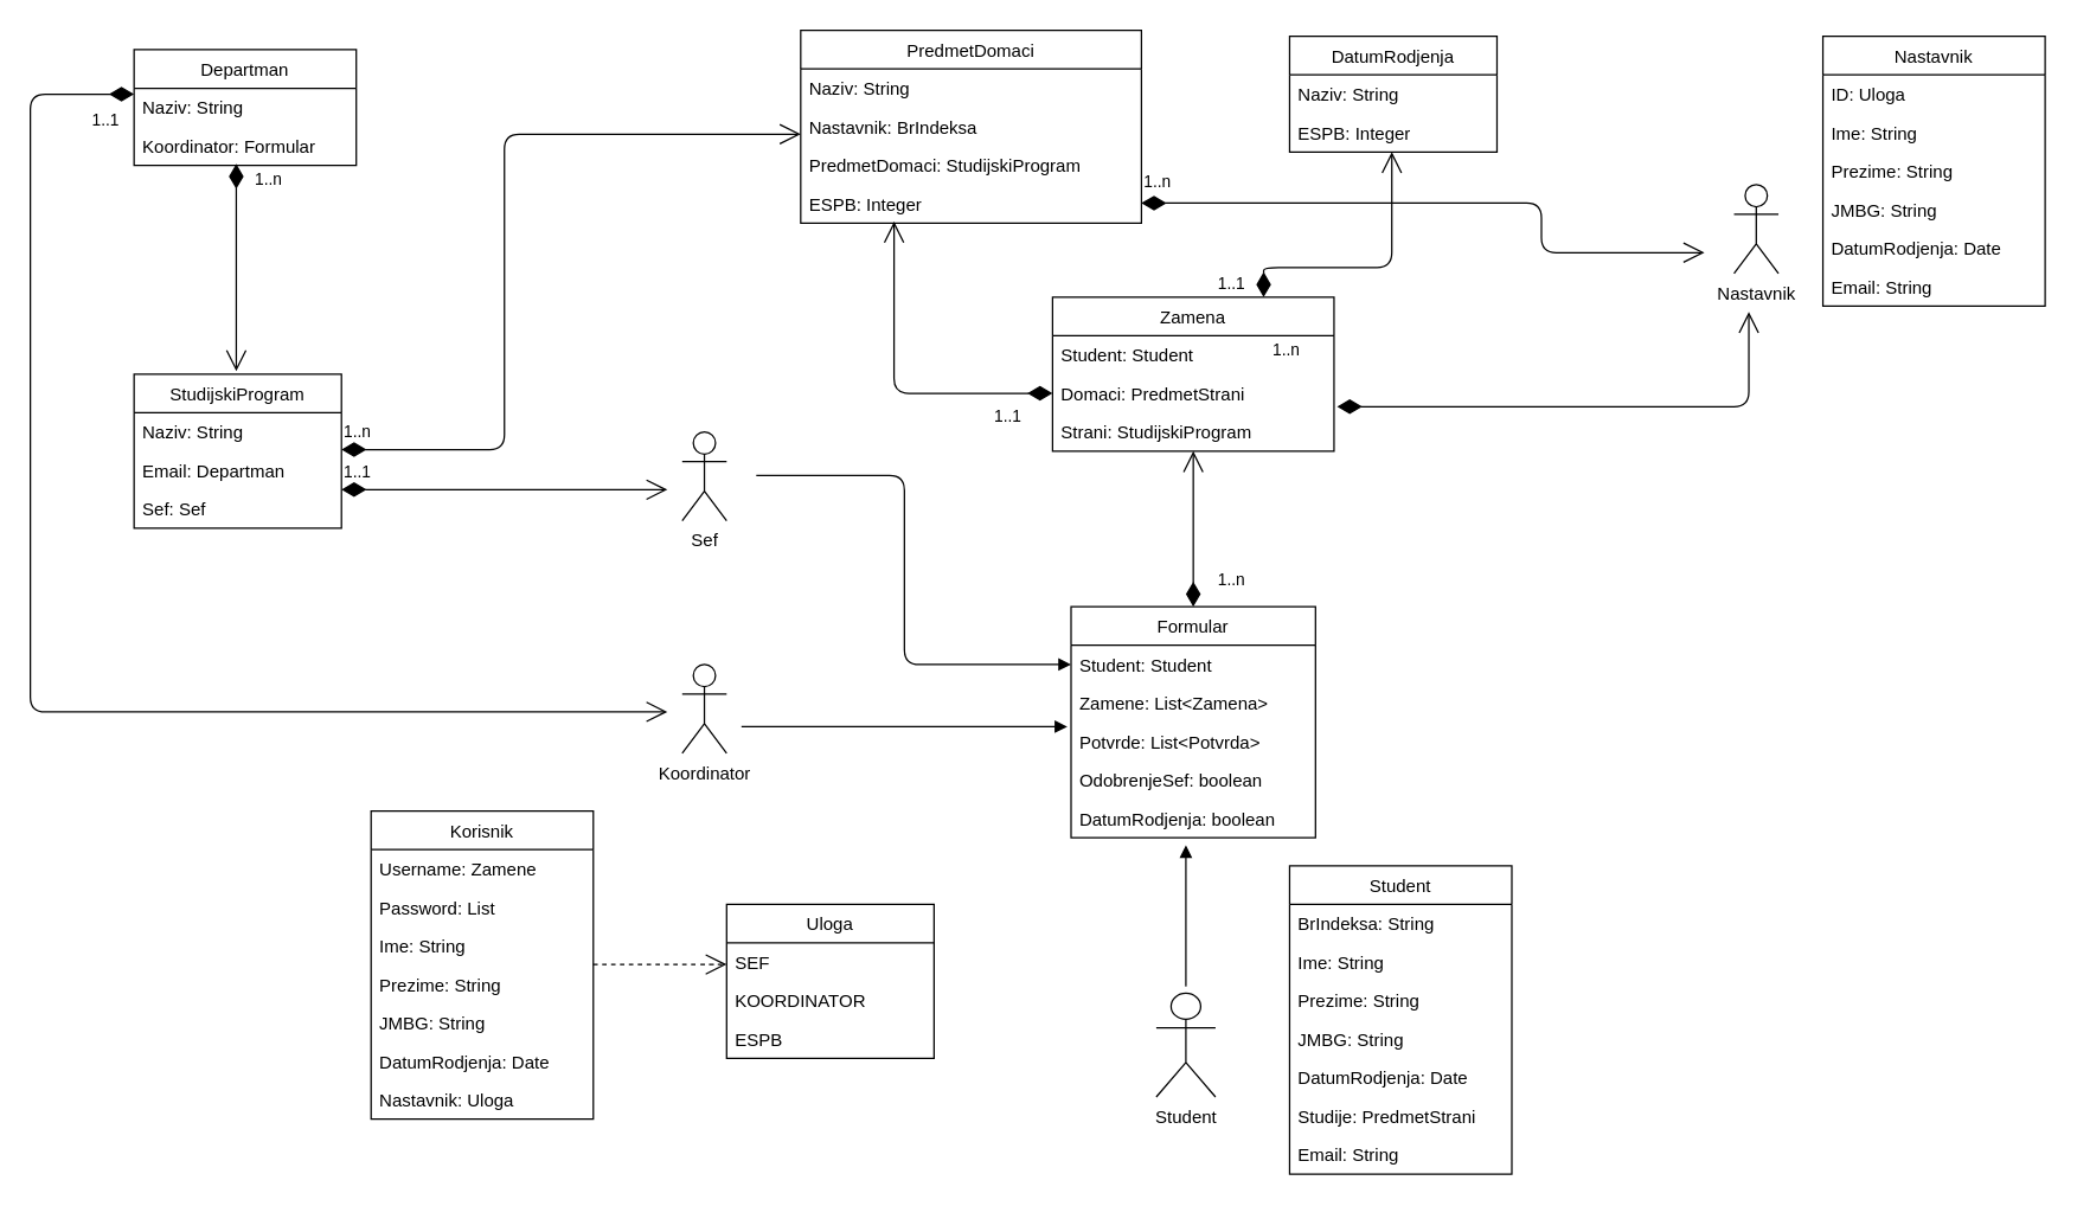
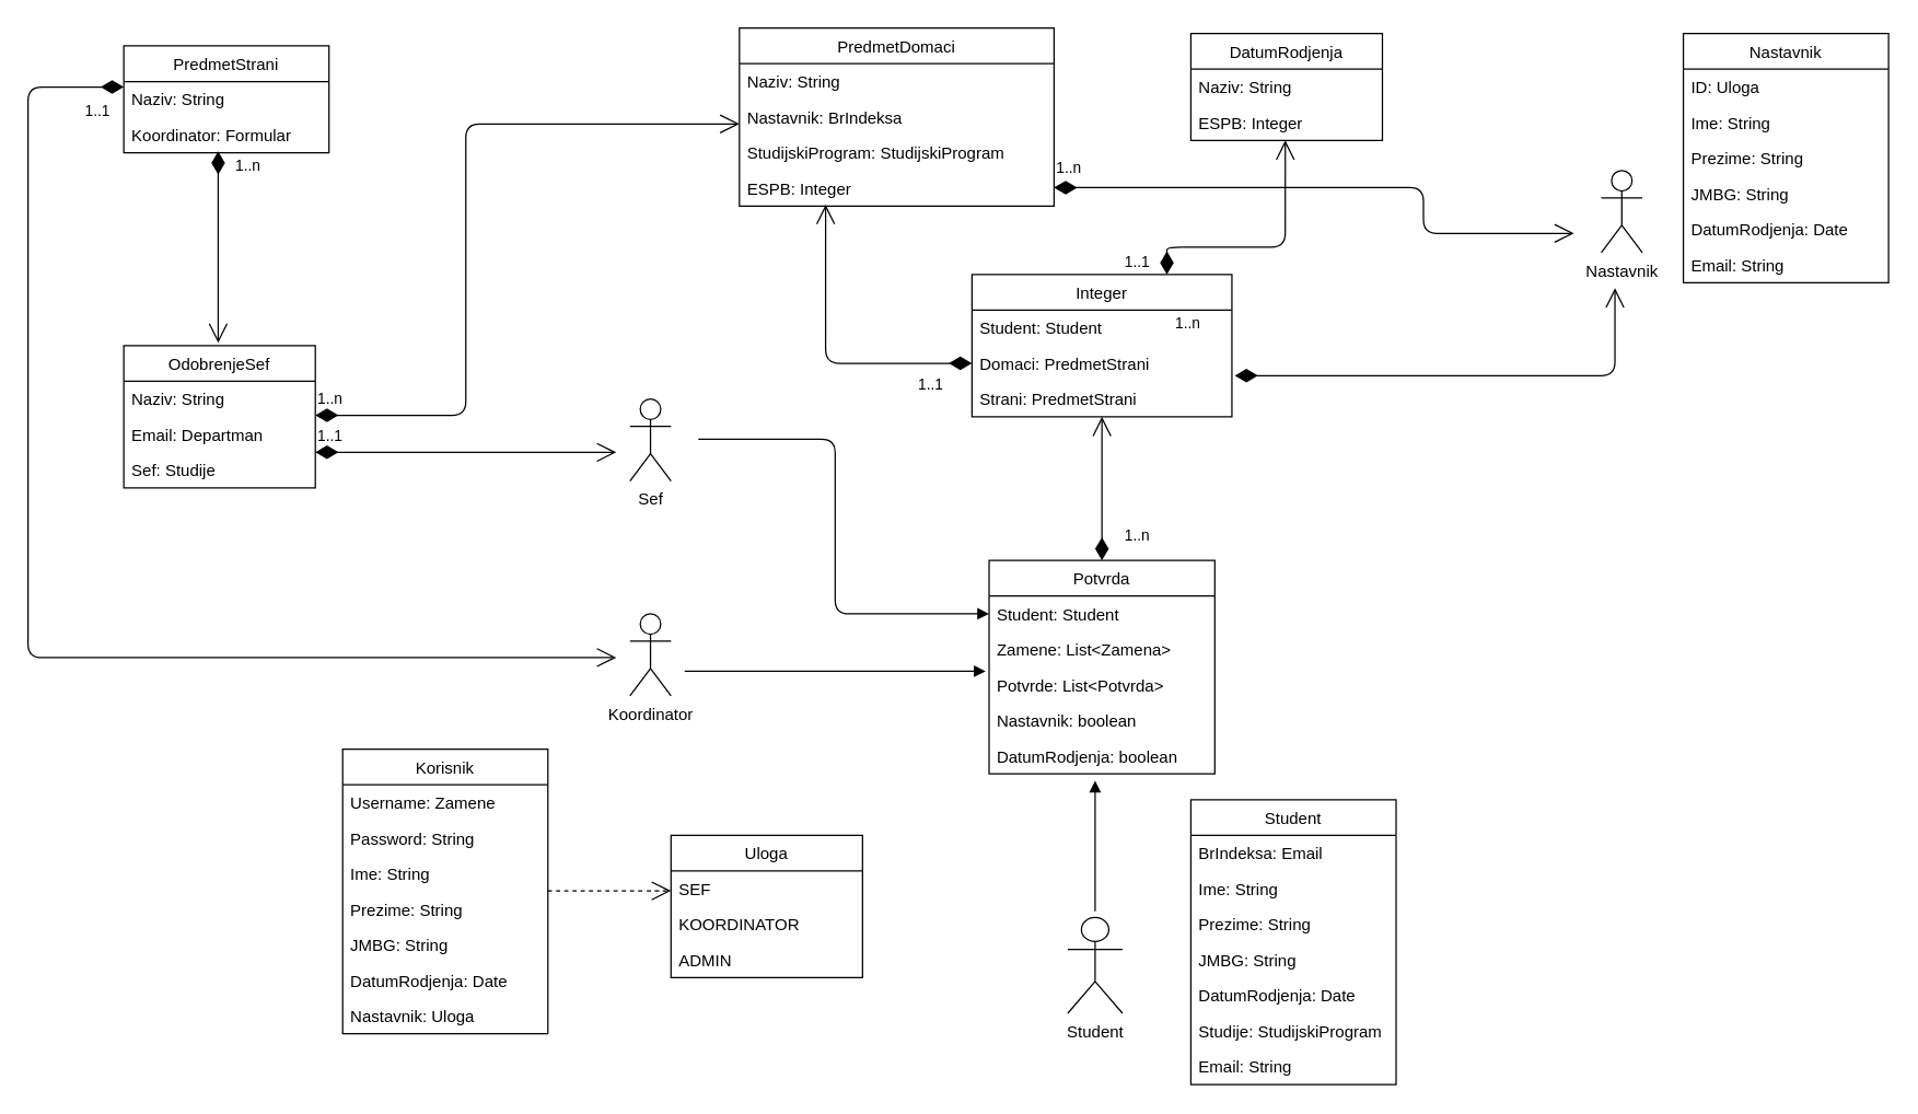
- <mxCell id="34" value="Departman" style="swimlane;fontStyle=0;childLayout=stackLayout;horizontal=1;startSize=26;fillColor=none;horizontalStack=0;resizeParent=1;resizeParentMax=0;resizeLast=0;collapsible=1;marginBottom=0;" parent="1" vertex="1"><mxGeometry x="90" y="33" width="150" height="78" as="geometry" /></mxCell>
+ <mxCell id="34" value="PredmetStrani" style="swimlane;fontStyle=0;childLayout=stackLayout;horizontal=1;startSize=26;fillColor=none;horizontalStack=0;resizeParent=1;resizeParentMax=0;resizeLast=0;collapsible=1;marginBottom=0;" parent="1" vertex="1"><mxGeometry x="90" y="33" width="150" height="78" as="geometry" /></mxCell>
- <mxCell id="17" value="PredmetDomaci: StudijskiProgram" style="text;strokeColor=none;fillColor=none;align=left;verticalAlign=top;spacingLeft=4;spacingRight=4;overflow=hidden;rotatable=0;points=[[0,0.5],[1,0.5]];portConstraint=eastwest;" parent="14" vertex="1"><mxGeometry y="78" width="230" height="26" as="geometry" /></mxCell>
+ <mxCell id="17" value="StudijskiProgram: StudijskiProgram" style="text;strokeColor=none;fillColor=none;align=left;verticalAlign=top;spacingLeft=4;spacingRight=4;overflow=hidden;rotatable=0;points=[[0,0.5],[1,0.5]];portConstraint=eastwest;" parent="14" vertex="1"><mxGeometry y="78" width="230" height="26" as="geometry" /></mxCell>
- <mxCell id="10" value="Zamena" style="swimlane;fontStyle=0;childLayout=stackLayout;horizontal=1;startSize=26;fillColor=none;horizontalStack=0;resizeParent=1;resizeParentMax=0;resizeLast=0;collapsible=1;marginBottom=0;" parent="1" vertex="1"><mxGeometry x="710" y="200" width="190" height="104" as="geometry" /></mxCell>
+ <mxCell id="10" value="Integer" style="swimlane;fontStyle=0;childLayout=stackLayout;horizontal=1;startSize=26;fillColor=none;horizontalStack=0;resizeParent=1;resizeParentMax=0;resizeLast=0;collapsible=1;marginBottom=0;" parent="1" vertex="1"><mxGeometry x="710" y="200" width="190" height="104" as="geometry" /></mxCell>
- <mxCell id="37" value="StudijskiProgram" style="swimlane;fontStyle=0;childLayout=stackLayout;horizontal=1;startSize=26;fillColor=none;horizontalStack=0;resizeParent=1;resizeParentMax=0;resizeLast=0;collapsible=1;marginBottom=0;" parent="1" vertex="1"><mxGeometry x="90" y="252" width="140" height="104" as="geometry" /></mxCell>
+ <mxCell id="37" value="OdobrenjeSef" style="swimlane;fontStyle=0;childLayout=stackLayout;horizontal=1;startSize=26;fillColor=none;horizontalStack=0;resizeParent=1;resizeParentMax=0;resizeLast=0;collapsible=1;marginBottom=0;" parent="1" vertex="1"><mxGeometry x="90" y="252" width="140" height="104" as="geometry" /></mxCell>
- <mxCell id="13" value="Strani: StudijskiProgram" style="text;strokeColor=none;fillColor=none;align=left;verticalAlign=top;spacingLeft=4;spacingRight=4;overflow=hidden;rotatable=0;points=[[0,0.5],[1,0.5]];portConstraint=eastwest;" parent="10" vertex="1"><mxGeometry y="78" width="190" height="26" as="geometry" /></mxCell>
+ <mxCell id="13" value="Strani: PredmetStrani" style="text;strokeColor=none;fillColor=none;align=left;verticalAlign=top;spacingLeft=4;spacingRight=4;overflow=hidden;rotatable=0;points=[[0,0.5],[1,0.5]];portConstraint=eastwest;" parent="10" vertex="1"><mxGeometry y="78" width="190" height="26" as="geometry" /></mxCell>
- <mxCell id="40" value="Sef: Sef" style="text;strokeColor=none;fillColor=none;align=left;verticalAlign=top;spacingLeft=4;spacingRight=4;overflow=hidden;rotatable=0;points=[[0,0.5],[1,0.5]];portConstraint=eastwest;" parent="37" vertex="1"><mxGeometry y="78" width="140" height="26" as="geometry" /></mxCell>
+ <mxCell id="40" value="Sef: Studije" style="text;strokeColor=none;fillColor=none;align=left;verticalAlign=top;spacingLeft=4;spacingRight=4;overflow=hidden;rotatable=0;points=[[0,0.5],[1,0.5]];portConstraint=eastwest;" parent="37" vertex="1"><mxGeometry y="78" width="140" height="26" as="geometry" /></mxCell>
- <mxCell id="4" value="Formular" style="swimlane;fontStyle=0;childLayout=stackLayout;horizontal=1;startSize=26;fillColor=none;horizontalStack=0;resizeParent=1;resizeParentMax=0;resizeLast=0;collapsible=1;marginBottom=0;" parent="1" vertex="1"><mxGeometry x="722.5" y="409" width="165" height="156" as="geometry" /></mxCell>
+ <mxCell id="4" value="Potvrda" style="swimlane;fontStyle=0;childLayout=stackLayout;horizontal=1;startSize=26;fillColor=none;horizontalStack=0;resizeParent=1;resizeParentMax=0;resizeLast=0;collapsible=1;marginBottom=0;" parent="1" vertex="1"><mxGeometry x="722.5" y="409" width="165" height="156" as="geometry" /></mxCell>
- <mxCell id="8" value="OdobrenjeSef: boolean" style="text;strokeColor=none;fillColor=none;align=left;verticalAlign=top;spacingLeft=4;spacingRight=4;overflow=hidden;rotatable=0;points=[[0,0.5],[1,0.5]];portConstraint=eastwest;" parent="4" vertex="1"><mxGeometry y="104" width="165" height="26" as="geometry" /></mxCell>
+ <mxCell id="8" value="Nastavnik: boolean" style="text;strokeColor=none;fillColor=none;align=left;verticalAlign=top;spacingLeft=4;spacingRight=4;overflow=hidden;rotatable=0;points=[[0,0.5],[1,0.5]];portConstraint=eastwest;" parent="4" vertex="1"><mxGeometry y="104" width="165" height="26" as="geometry" /></mxCell>
- <mxCell id="62" value="Password: List" style="text;strokeColor=none;fillColor=none;align=left;verticalAlign=top;spacingLeft=4;spacingRight=4;overflow=hidden;rotatable=0;points=[[0,0.5],[1,0.5]];portConstraint=eastwest;" parent="60" vertex="1"><mxGeometry y="52" width="150" height="26" as="geometry" /></mxCell>
+ <mxCell id="62" value="Password: String" style="text;strokeColor=none;fillColor=none;align=left;verticalAlign=top;spacingLeft=4;spacingRight=4;overflow=hidden;rotatable=0;points=[[0,0.5],[1,0.5]];portConstraint=eastwest;" parent="60" vertex="1"><mxGeometry y="52" width="150" height="26" as="geometry" /></mxCell>
- <mxCell id="46" value="BrIndeksa: String" style="text;strokeColor=none;fillColor=none;align=left;verticalAlign=top;spacingLeft=4;spacingRight=4;overflow=hidden;rotatable=0;points=[[0,0.5],[1,0.5]];portConstraint=eastwest;" parent="45" vertex="1"><mxGeometry y="26" width="150" height="26" as="geometry" /></mxCell>
+ <mxCell id="46" value="BrIndeksa: Email" style="text;strokeColor=none;fillColor=none;align=left;verticalAlign=top;spacingLeft=4;spacingRight=4;overflow=hidden;rotatable=0;points=[[0,0.5],[1,0.5]];portConstraint=eastwest;" parent="45" vertex="1"><mxGeometry y="26" width="150" height="26" as="geometry" /></mxCell>
- <mxCell id="71" value="ESPB" style="text;strokeColor=none;fillColor=none;align=left;verticalAlign=top;spacingLeft=4;spacingRight=4;overflow=hidden;rotatable=0;points=[[0,0.5],[1,0.5]];portConstraint=eastwest;" parent="68" vertex="1"><mxGeometry y="78" width="140" height="26" as="geometry" /></mxCell>
+ <mxCell id="71" value="ADMIN" style="text;strokeColor=none;fillColor=none;align=left;verticalAlign=top;spacingLeft=4;spacingRight=4;overflow=hidden;rotatable=0;points=[[0,0.5],[1,0.5]];portConstraint=eastwest;" parent="68" vertex="1"><mxGeometry y="78" width="140" height="26" as="geometry" /></mxCell>
- <mxCell id="51" value="Studije: PredmetStrani" style="text;strokeColor=none;fillColor=none;align=left;verticalAlign=top;spacingLeft=4;spacingRight=4;overflow=hidden;rotatable=0;points=[[0,0.5],[1,0.5]];portConstraint=eastwest;" parent="45" vertex="1"><mxGeometry y="156" width="150" height="26" as="geometry" /></mxCell>
+ <mxCell id="51" value="Studije: StudijskiProgram" style="text;strokeColor=none;fillColor=none;align=left;verticalAlign=top;spacingLeft=4;spacingRight=4;overflow=hidden;rotatable=0;points=[[0,0.5],[1,0.5]];portConstraint=eastwest;" parent="45" vertex="1"><mxGeometry y="156" width="150" height="26" as="geometry" /></mxCell>
